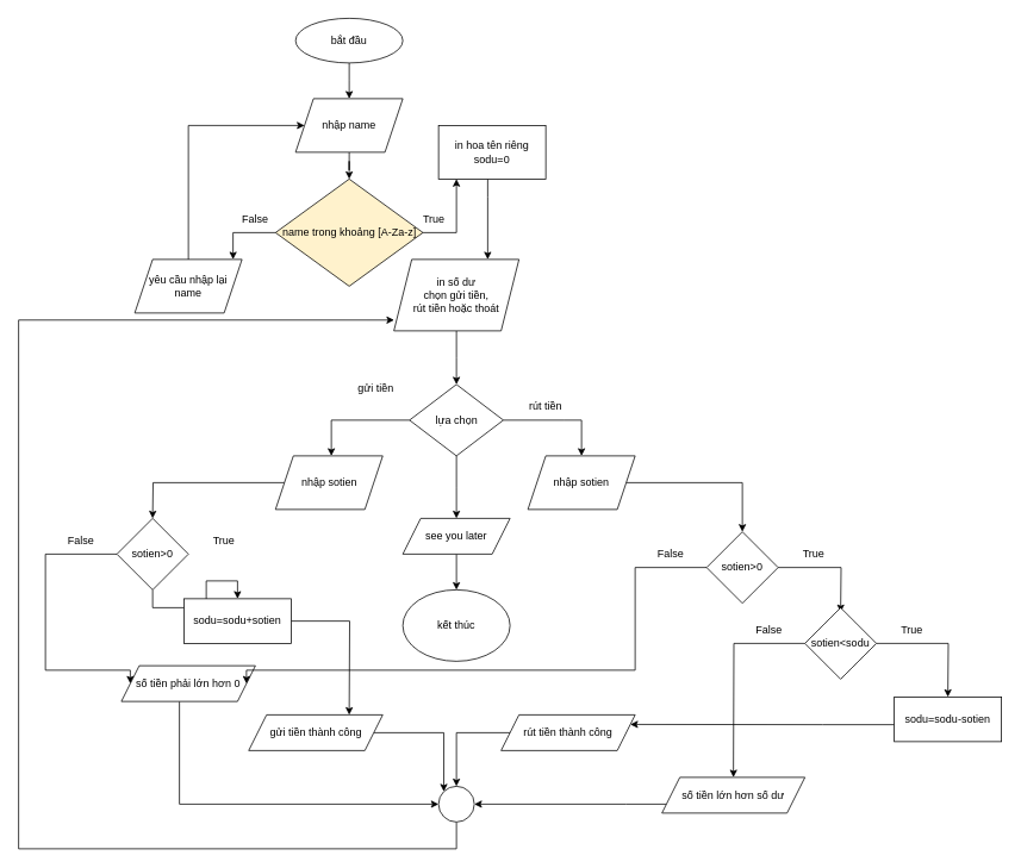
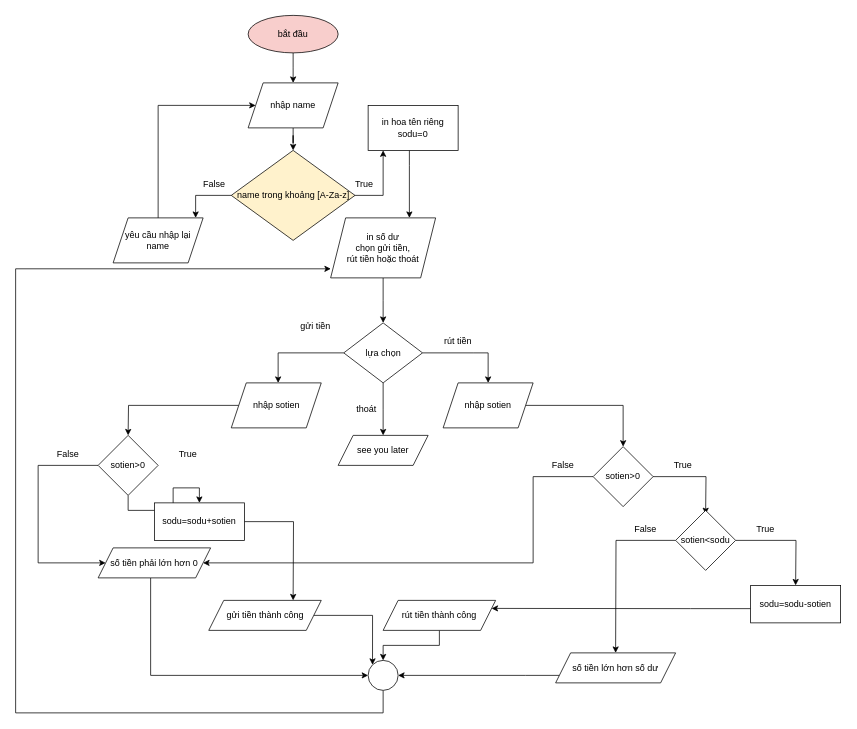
- <mxCell id="3" value="bắt đầu" style="ellipse;whiteSpace=wrap;html=1;" parent="1" vertex="1"><mxGeometry x="330" y="20" width="120" height="50" as="geometry" /></mxCell>
+ <mxCell id="3" value="bắt đầu" style="ellipse;whiteSpace=wrap;html=1;fillColor=#f8cecc;" parent="1" vertex="1"><mxGeometry x="330" y="20" width="120" height="50" as="geometry" /></mxCell>
+ <mxCell id="22" value="thoát" style="text;html=1;strokeColor=none;fillColor=none;align=center;verticalAlign=middle;whiteSpace=wrap;rounded=0;" vertex="1" parent="1"><mxGeometry x="457.5" y="530" width="60" height="30" as="geometry" /></mxCell>
- <mxCell id="58" style="edgeStyle=orthogonalEdgeStyle;rounded=0;orthogonalLoop=1;jettySize=auto;html=1;entryX=0.5;entryY=0;entryDx=0;entryDy=0;" edge="1" parent="1" source="59" target="11"><mxGeometry relative="1" as="geometry" /></mxCell>
- <mxCell id="11" value="kết thúc" style="ellipse;whiteSpace=wrap;html=1;" vertex="1" parent="1"><mxGeometry x="450" y="660" width="120" height="80" as="geometry" /></mxCell>
- <mxCell id="33" value="số tiền phải lớn hơn 0" style="shape=parallelogram;perimeter=parallelogramPerimeter;whiteSpace=wrap;html=1;fixedSize=1;" vertex="1" parent="1"><mxGeometry x="135" y="745" width="150" height="40" as="geometry" /></mxCell>
+ <mxCell id="33" value="số tiền phải lớn hơn 0" style="shape=parallelogram;perimeter=parallelogramPerimeter;whiteSpace=wrap;html=1;fixedSize=1;" vertex="1" parent="1"><mxGeometry x="130" y="730" width="150" height="40" as="geometry" /></mxCell>
- <mxCell id="55" value="rút tiền thành công" style="shape=parallelogram;perimeter=parallelogramPerimeter;whiteSpace=wrap;html=1;fixedSize=1;" vertex="1" parent="1"><mxGeometry x="560" y="800" width="150" height="40" as="geometry" /></mxCell>
+ <mxCell id="55" value="rút tiền thành công" style="shape=parallelogram;perimeter=parallelogramPerimeter;whiteSpace=wrap;html=1;fixedSize=1;" vertex="1" parent="1"><mxGeometry x="510" y="800" width="150" height="40" as="geometry" /></mxCell>
